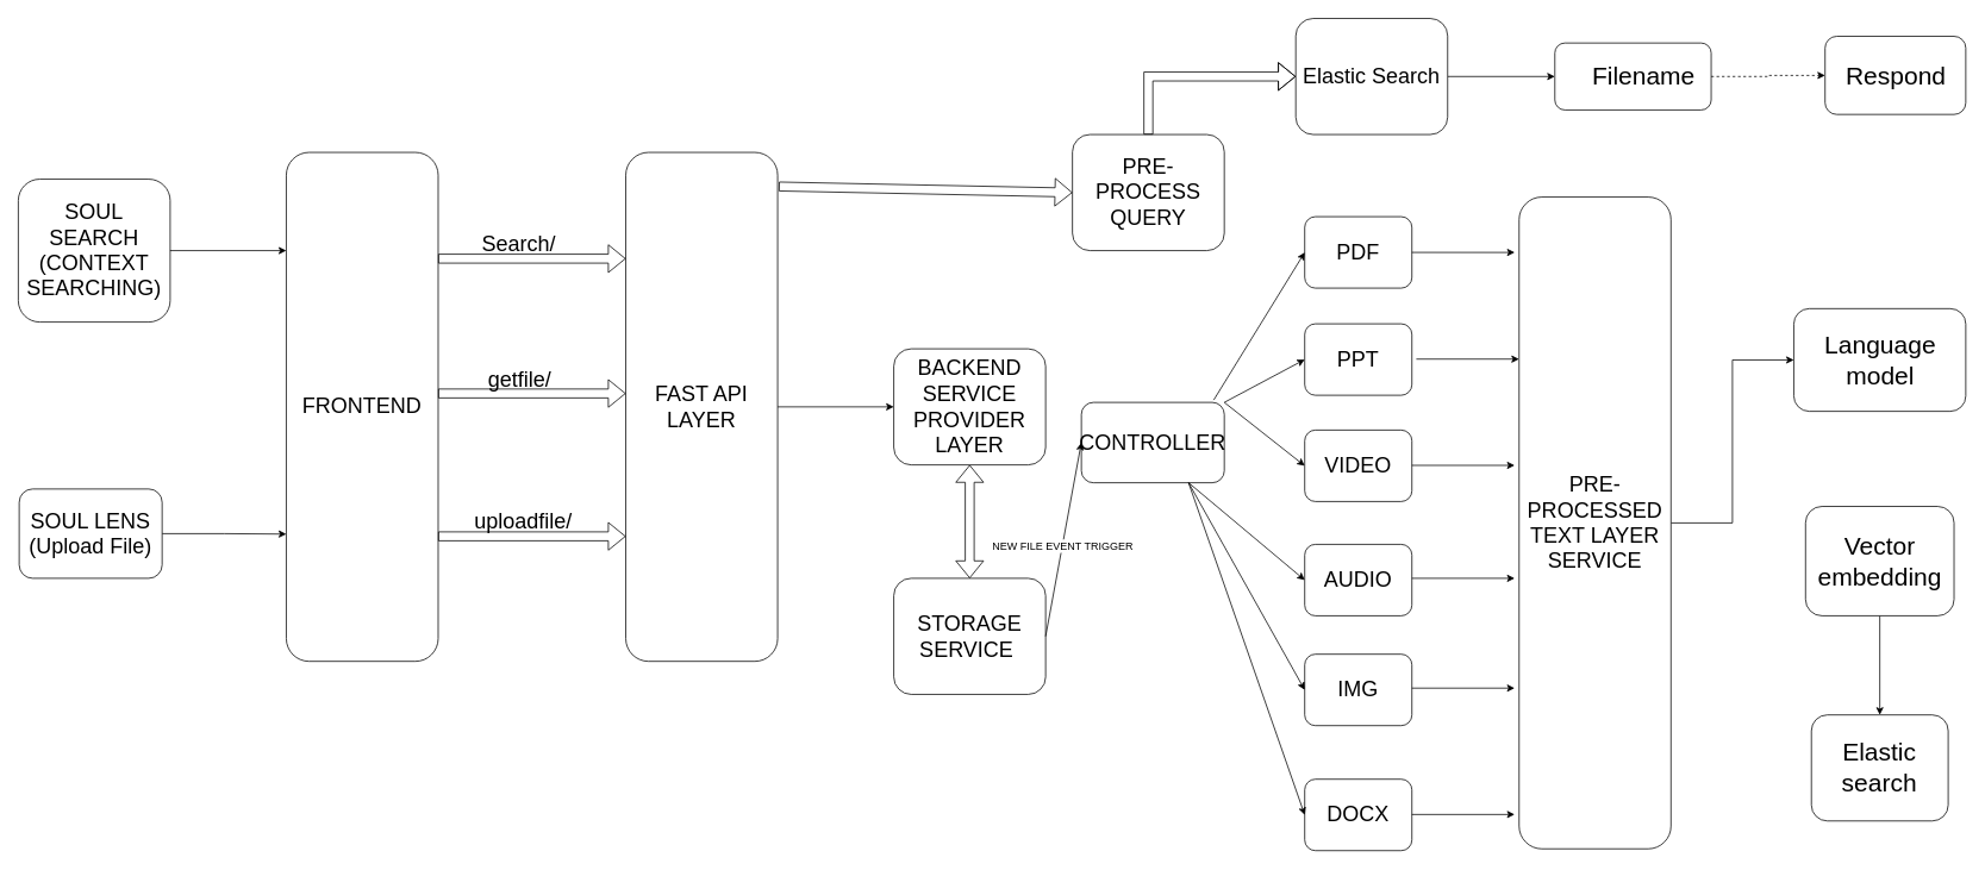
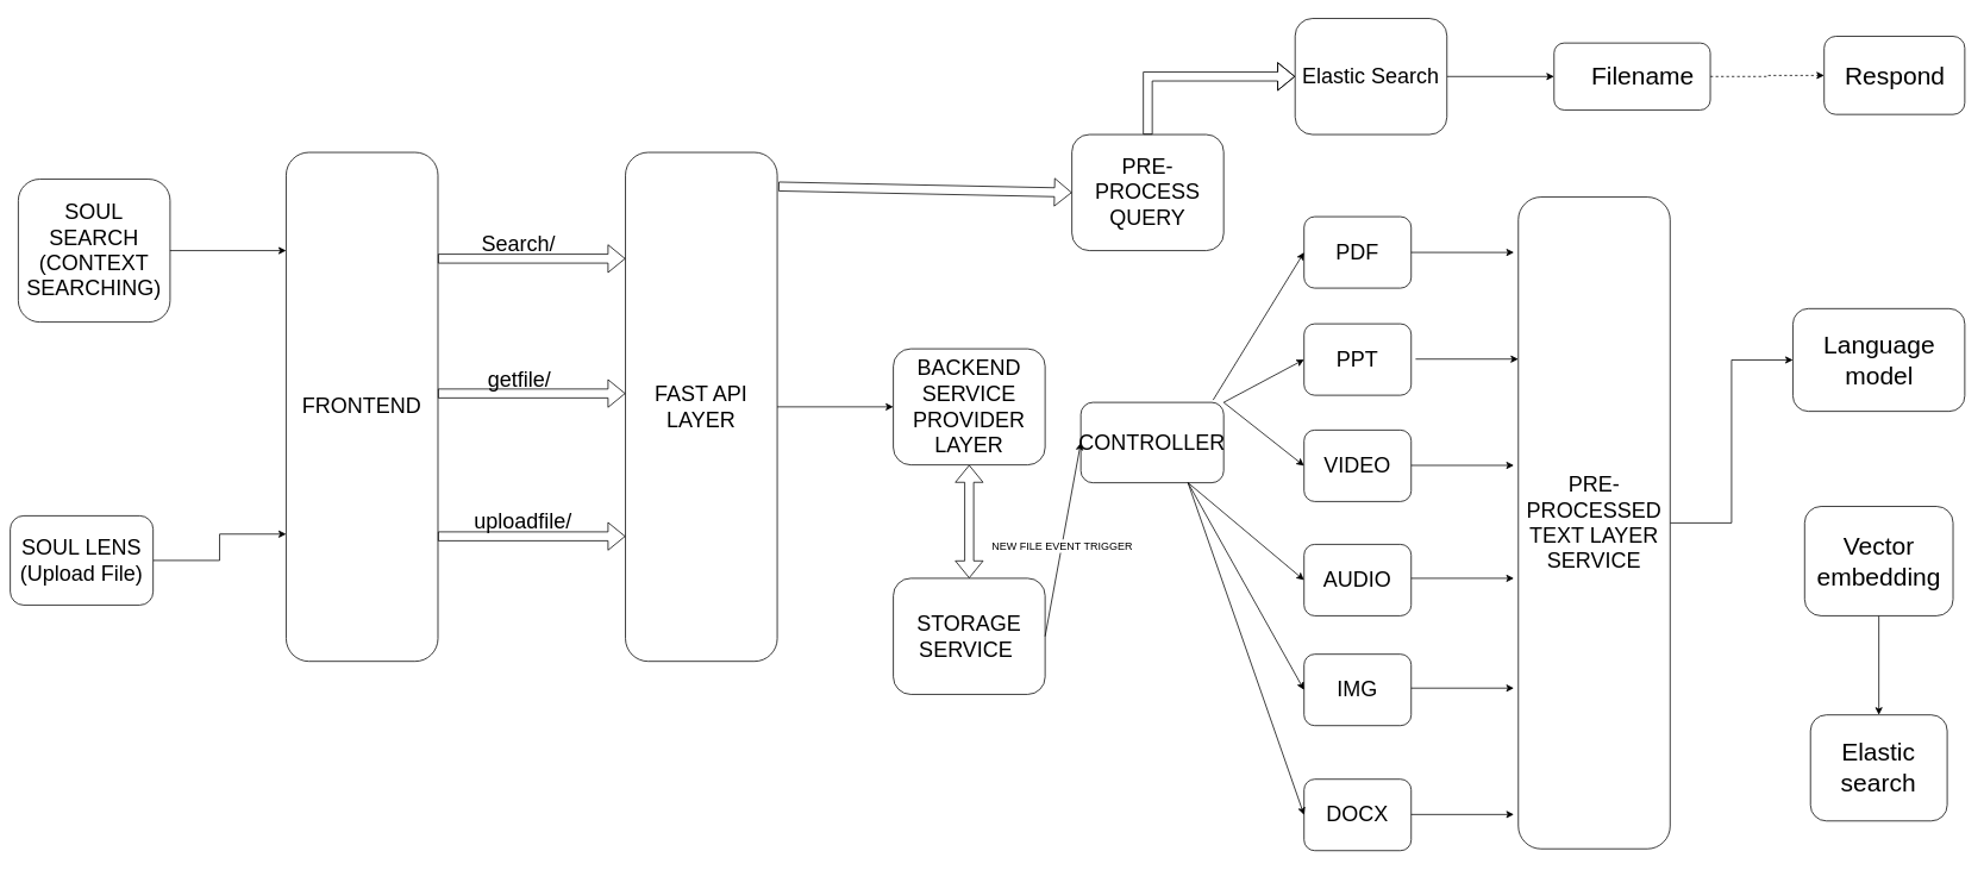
- <mxCell id="5" value="&lt;font style=&quot;font-size: 24px;&quot;&gt;SOUL LENS&lt;br&gt;(Upload File)&lt;/font&gt;" style="rounded=1;whiteSpace=wrap;html=1;fontSize=12;glass=0;strokeWidth=1;shadow=0;" vertex="1" parent="1"><mxGeometry x="21" y="547" width="160" height="100" as="geometry" /></mxCell>
+ <mxCell id="5" value="&lt;font style=&quot;font-size: 24px;&quot;&gt;SOUL LENS&lt;br&gt;(Upload File)&lt;/font&gt;" style="rounded=1;whiteSpace=wrap;html=1;fontSize=12;glass=0;strokeWidth=1;shadow=0;" vertex="1" parent="1"><mxGeometry x="11" y="577" width="160" height="100" as="geometry" /></mxCell>
